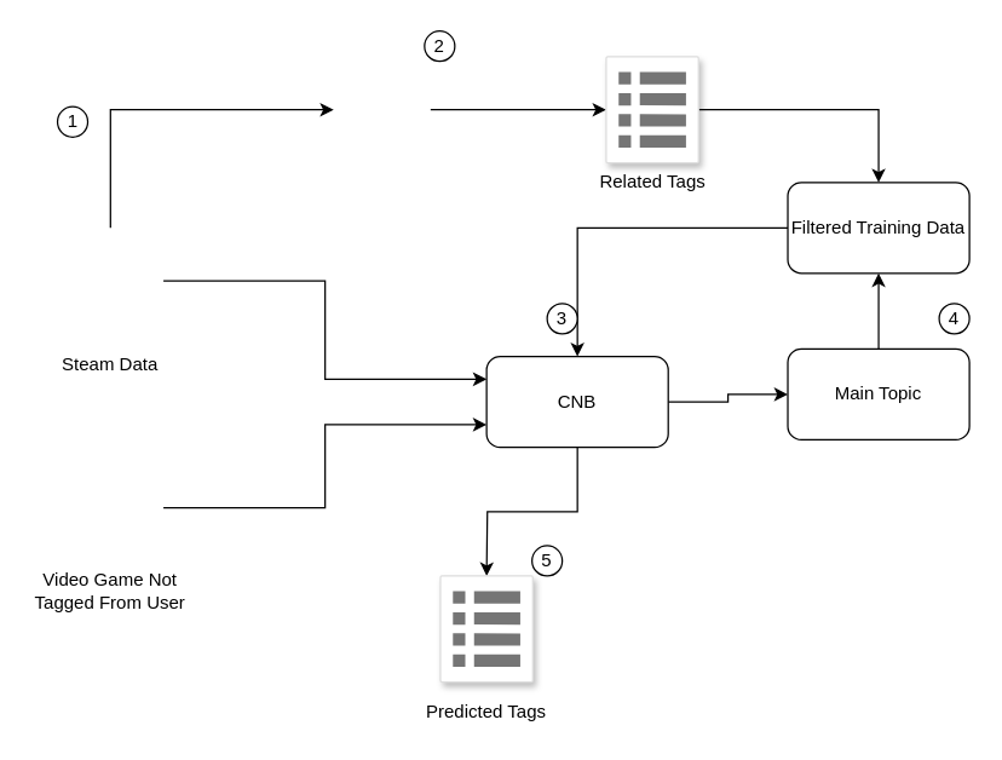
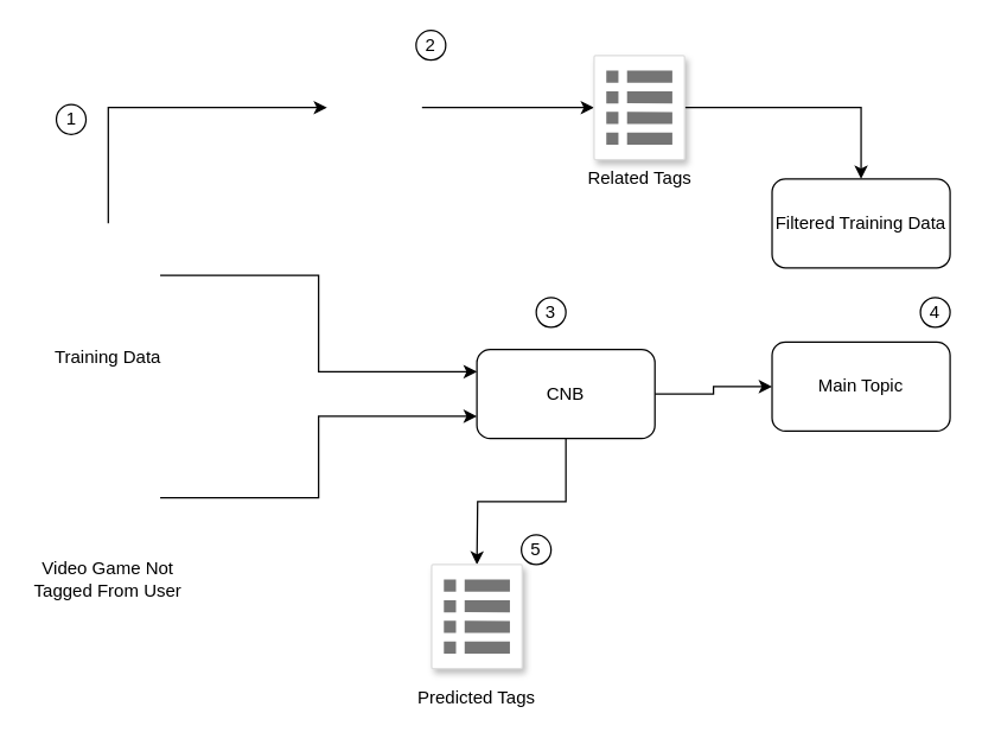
- <mxCell id="14" style="edgeStyle=orthogonalEdgeStyle;rounded=0;orthogonalLoop=1;jettySize=auto;html=1;exitX=0;exitY=0.5;exitDx=0;exitDy=0;" parent="1" source="15" target="13" edge="1"><mxGeometry relative="1" as="geometry" /></mxCell>
- <mxCell id="9" style="edgeStyle=orthogonalEdgeStyle;rounded=0;orthogonalLoop=1;jettySize=auto;html=1;exitX=0.5;exitY=0;exitDx=0;exitDy=0;entryX=0.5;entryY=1;entryDx=0;entryDy=0;" parent="1" source="10" target="15" edge="1"><mxGeometry relative="1" as="geometry" /></mxCell>
- <mxCell id="5" value="Steam Data" style="text;html=1;strokeColor=none;fillColor=none;align=center;verticalAlign=middle;whiteSpace=wrap;rounded=0;" parent="1" vertex="1"><mxGeometry x="20" y="231" width="105" height="20" as="geometry" /></mxCell>
+ <mxCell id="5" value="Training Data" style="text;html=1;strokeColor=none;fillColor=none;align=center;verticalAlign=middle;whiteSpace=wrap;rounded=0;" parent="1" vertex="1"><mxGeometry x="20" y="231" width="105" height="20" as="geometry" /></mxCell>
